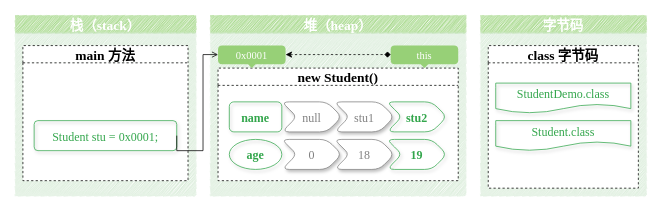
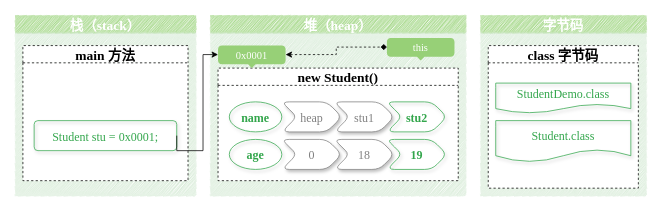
- <mxCell id="22" value="" style="edgeStyle=orthogonalEdgeStyle;rounded=0;orthogonalLoop=1;jettySize=auto;exitX=1;exitY=0.5;exitDx=0;exitDy=0;exitPerimeter=0;entryX=0;entryY=0;entryDx=0;entryDy=12;entryPerimeter=0;endArrow=open;" parent="1" source="4" target="15" edge="1"><mxGeometry relative="1" as="geometry"><Array as="points"><mxPoint x="270" y="200" /><mxPoint x="270" y="72" /></Array></mxGeometry></mxCell>
+ <mxCell id="22" value="" style="edgeStyle=orthogonalEdgeStyle;rounded=0;orthogonalLoop=1;jettySize=auto;exitX=1;exitY=0.5;exitDx=0;exitDy=0;exitPerimeter=0;entryX=0;entryY=0;entryDx=0;entryDy=12;entryPerimeter=0;" parent="1" source="4" target="15" edge="1"><mxGeometry relative="1" as="geometry"><Array as="points"><mxPoint x="270" y="200" /><mxPoint x="270" y="72" /></Array></mxGeometry></mxCell>
- <mxCell id="16" value="this" style="shadow=0;dashed=0;shape=mxgraph.bootstrap.popover;fillColor=#97D077;strokeColor=none;dx=45;dy=5;rSize=5;verticalAlign=top;spacing=10;fontSize=14;spacingLeft=0;align=center;spacingTop=-10;fontColor=#FFFFFF;fontFamily=OPPO Sans;points=[[0,0,0,0,0],[0,0,0,0,12],[0,0,0,0,25],[0,0,0,45,30],[0,0,0,90,12],[0,0,0,90,25],[0.25,0,0,0,0],[0.25,0,0,0,25],[0.5,0,0,0,0],[0.75,0,0,0,0],[0.75,0,0,0,25],[1,0,0,0,0]];" parent="5" vertex="1"><mxGeometry x="240" y="40" width="90" height="30" as="geometry" /></mxCell>
+ <mxCell id="16" value="this" style="shadow=0;dashed=0;shape=mxgraph.bootstrap.popover;fillColor=#97D077;strokeColor=none;dx=45;dy=5;rSize=5;verticalAlign=top;spacing=10;fontSize=14;spacingLeft=0;align=center;spacingTop=-10;fontColor=#FFFFFF;fontFamily=OPPO Sans;points=[[0,0,0,0,0],[0,0,0,0,12],[0,0,0,0,25],[0,0,0,45,30],[0,0,0,90,12],[0,0,0,90,25],[0.25,0,0,0,0],[0.25,0,0,0,25],[0.5,0,0,0,0],[0.75,0,0,0,0],[0.75,0,0,0,25],[1,0,0,0,0]];" parent="5" vertex="1"><mxGeometry x="235" y="30" width="90" height="30" as="geometry" /></mxCell>
- <mxCell id="7" value="name" style="fontFamily=OPPO Sans;fontSize=16;shadow=1;dashed=0;strokeColor=#33A64C;strokeWidth=1;align=center;verticalAlign=middle;spacingLeft=0;spacing=5;fontColor=#33A64C;fontStyle=1;fillColor=none;shadowColor=#000000;rounded=1;" parent="6" vertex="1"><mxGeometry x="15" y="45" width="70" height="40" as="geometry" /></mxCell>
+ <mxCell id="7" value="name" style="ellipse;fontFamily=OPPO Sans;fontSize=16;shadow=1;dashed=0;strokeColor=#33A64C;strokeWidth=1;align=center;verticalAlign=middle;spacingLeft=0;spacing=5;fontColor=#33A64C;fontStyle=1;fillColor=none;shadowColor=#000000;" parent="6" vertex="1"><mxGeometry x="15" y="45" width="70" height="40" as="geometry" /></mxCell>
- <mxCell id="9" value="null" style="shape=step;perimeter=stepPerimeter;fixedSize=1;fontFamily=OPPO Sans;fontSize=16;rounded=1;strokeColor=#808080;fontColor=#808080;shadow=1;" parent="6" vertex="1"><mxGeometry x="85" y="45" width="80" height="40" as="geometry" /></mxCell>
+ <mxCell id="9" value="heap" style="shape=step;perimeter=stepPerimeter;fixedSize=1;fontFamily=OPPO Sans;fontSize=16;rounded=1;strokeColor=#808080;fontColor=#808080;shadow=1;" parent="6" vertex="1"><mxGeometry x="85" y="45" width="80" height="40" as="geometry" /></mxCell>
- <mxCell id="21" value="Student.class" style="shape=document;boundedLbl=1;fillColor=none;strokeColor=#33A64C;fontFamily=OPPO Sans;fontSize=16;shadow=1;dashed=0;strokeWidth=1;align=center;verticalAlign=middle;spacingLeft=0;spacing=5;fontColor=#33A64C;fontStyle=0;" parent="19" vertex="1"><mxGeometry x="10" y="100" width="180" height="40" as="geometry" /></mxCell>
+ <mxCell id="21" value="Student.class" style="shape=document;boundedLbl=1;fillColor=none;strokeColor=#33A64C;fontFamily=OPPO Sans;fontSize=16;shadow=1;dashed=0;strokeWidth=1;align=center;verticalAlign=middle;spacingLeft=0;spacing=5;fontColor=#33A64C;fontStyle=0;" parent="19" vertex="1"><mxGeometry x="10" y="100" width="180" height="55" as="geometry" /></mxCell>
